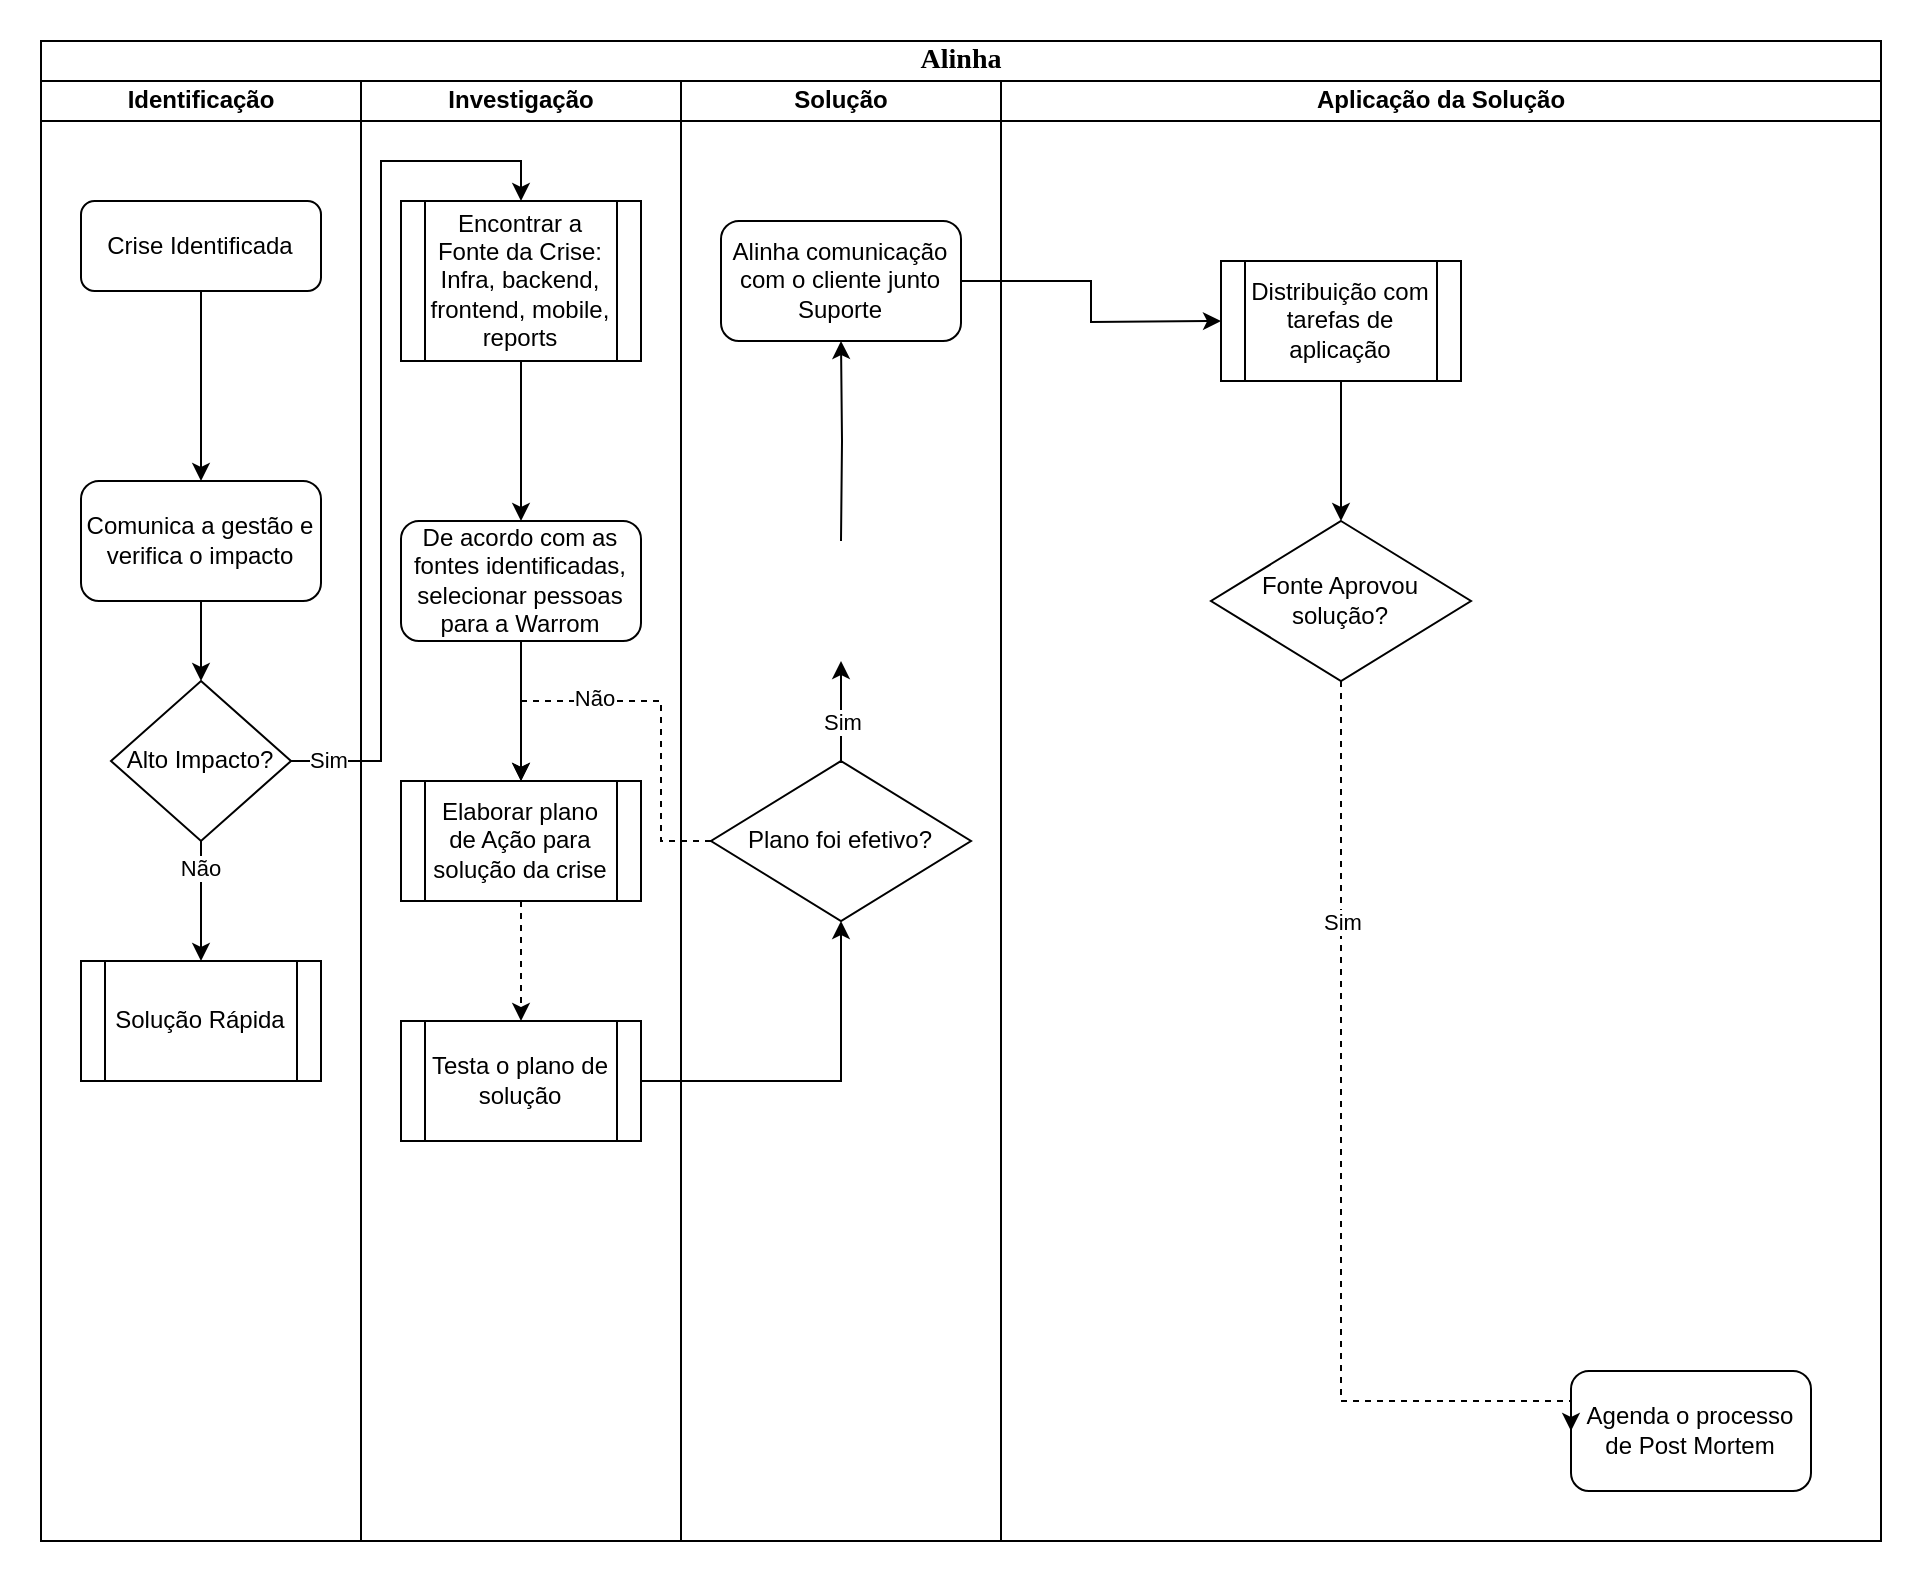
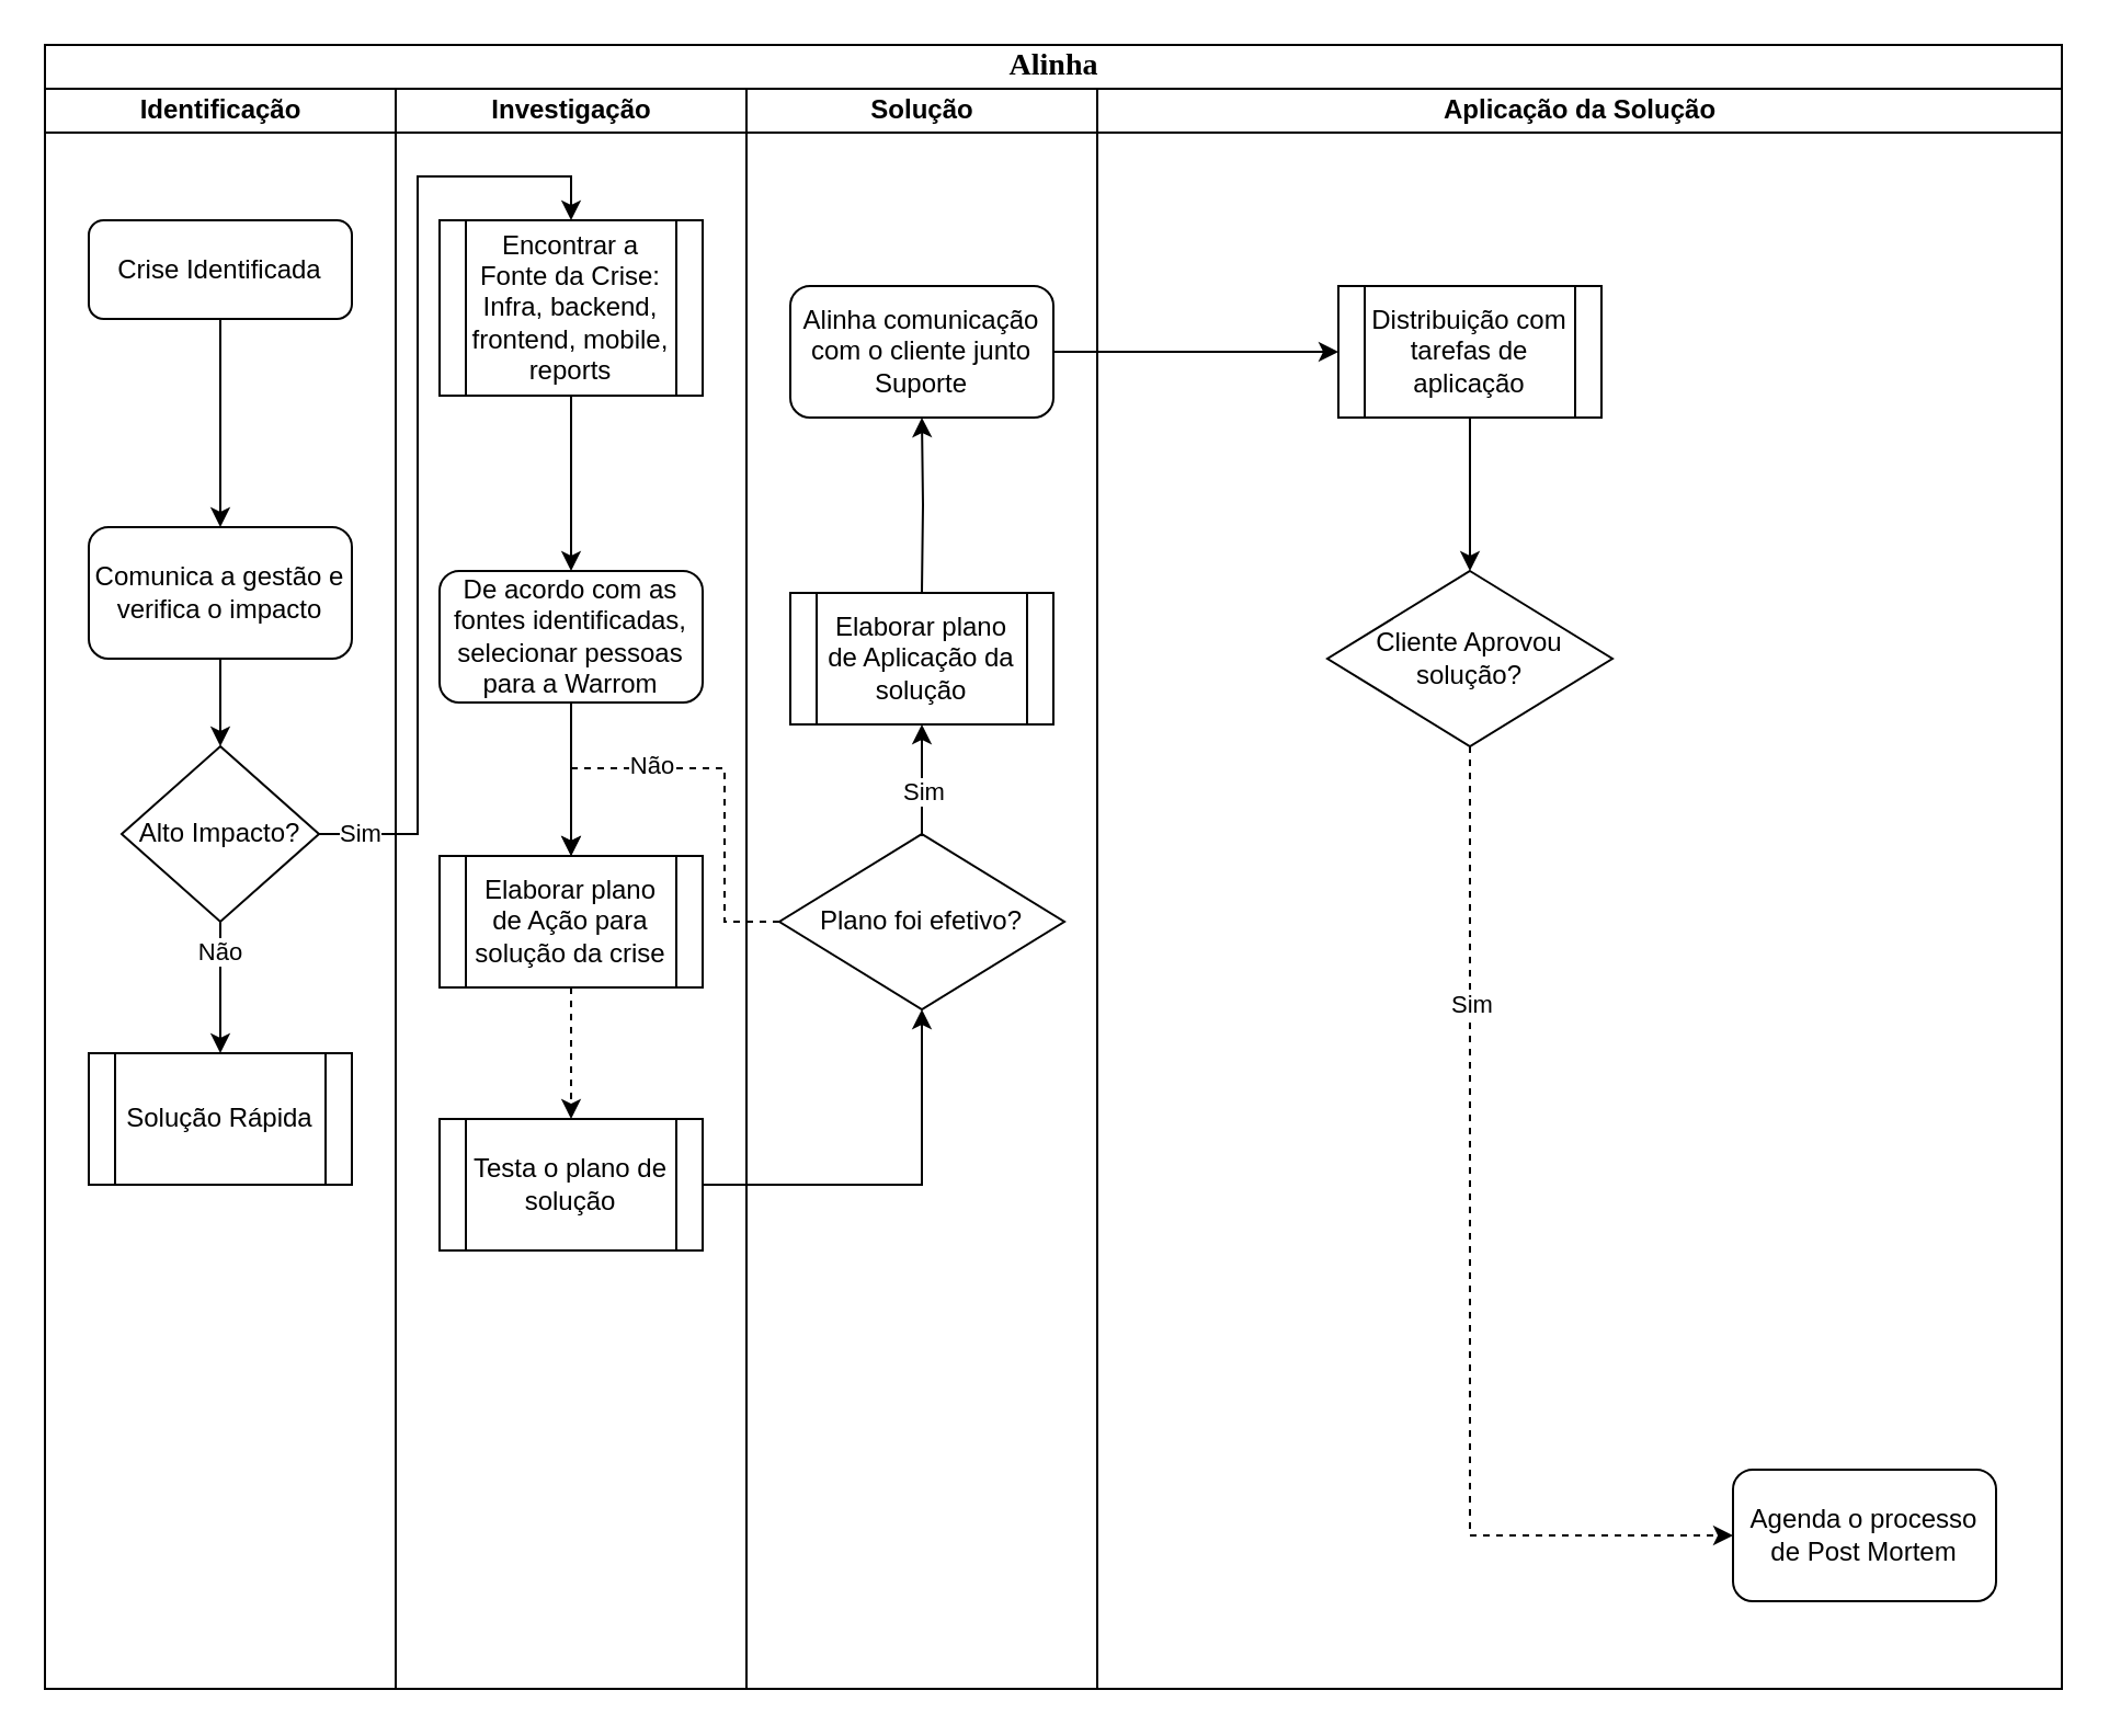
- <mxCell id="23" value="Alinha comunicação com o cliente junto Suporte" style="rounded=1;whiteSpace=wrap;html=1;" vertex="1" parent="17"><mxGeometry x="20" y="70" width="120" height="60" as="geometry" /></mxCell>
+ <mxCell id="23" value="Alinha comunicação com o cliente junto Suporte" style="rounded=1;whiteSpace=wrap;html=1;" vertex="1" parent="17"><mxGeometry x="20" y="90" width="120" height="60" as="geometry" /></mxCell>
+ <mxCell id="45" value="Elaborar plano de Aplicação da solução" style="shape=process;whiteSpace=wrap;html=1;backgroundOutline=1;" vertex="1" parent="1"><mxGeometry x="360" y="270" width="120" height="60" as="geometry" /></mxCell>
- <mxCell id="30" value="Fonte Aprovou solução?" style="rhombus;whiteSpace=wrap;html=1;" vertex="1" parent="24"><mxGeometry x="105" y="220" width="130" height="80" as="geometry" /></mxCell>
+ <mxCell id="30" value="Cliente Aprovou solução?" style="rhombus;whiteSpace=wrap;html=1;" vertex="1" parent="24"><mxGeometry x="105" y="220" width="130" height="80" as="geometry" /></mxCell>
- <mxCell id="31" value="Agenda o processo de Post Mortem" style="rounded=1;whiteSpace=wrap;html=1;" vertex="1" parent="24"><mxGeometry x="285" y="645" width="120" height="60" as="geometry" /></mxCell>
+ <mxCell id="31" value="Agenda o processo de Post Mortem" style="rounded=1;whiteSpace=wrap;html=1;" vertex="1" parent="24"><mxGeometry x="290" y="630" width="120" height="60" as="geometry" /></mxCell>
